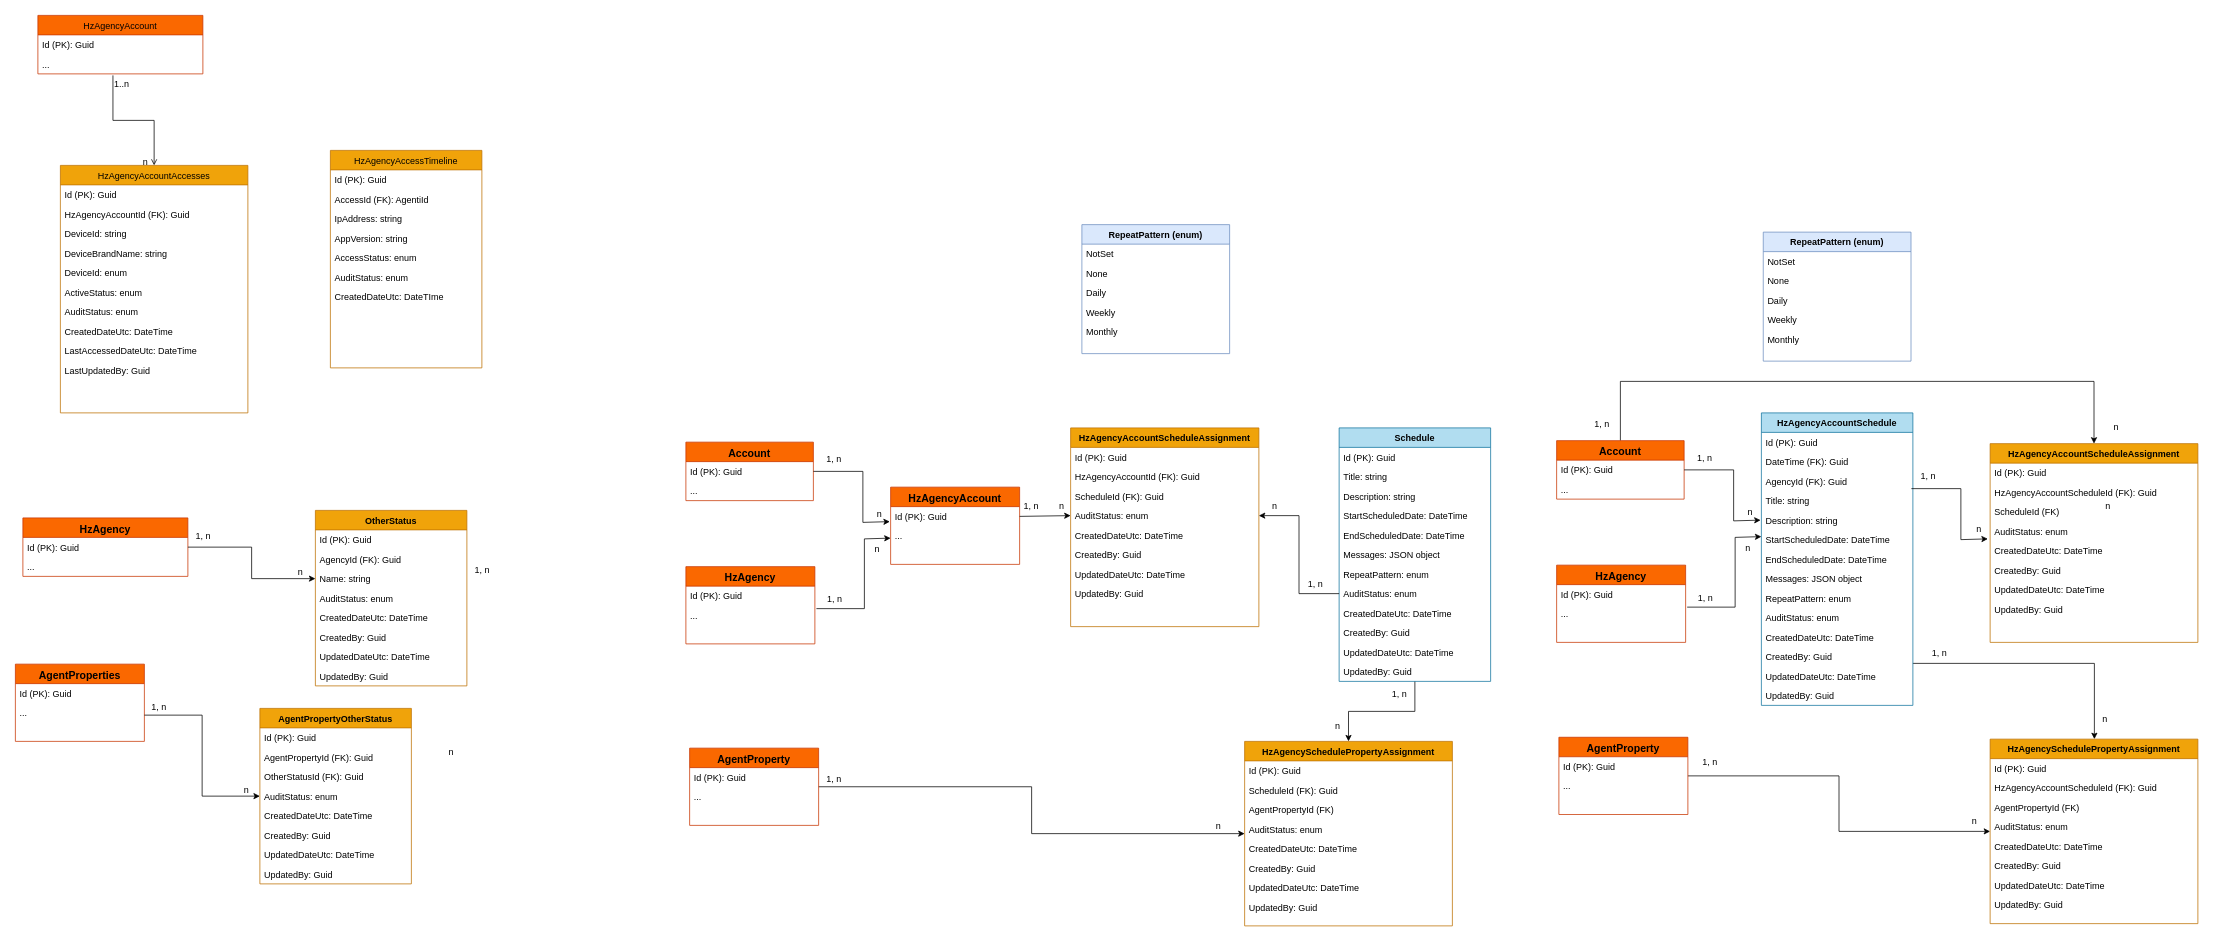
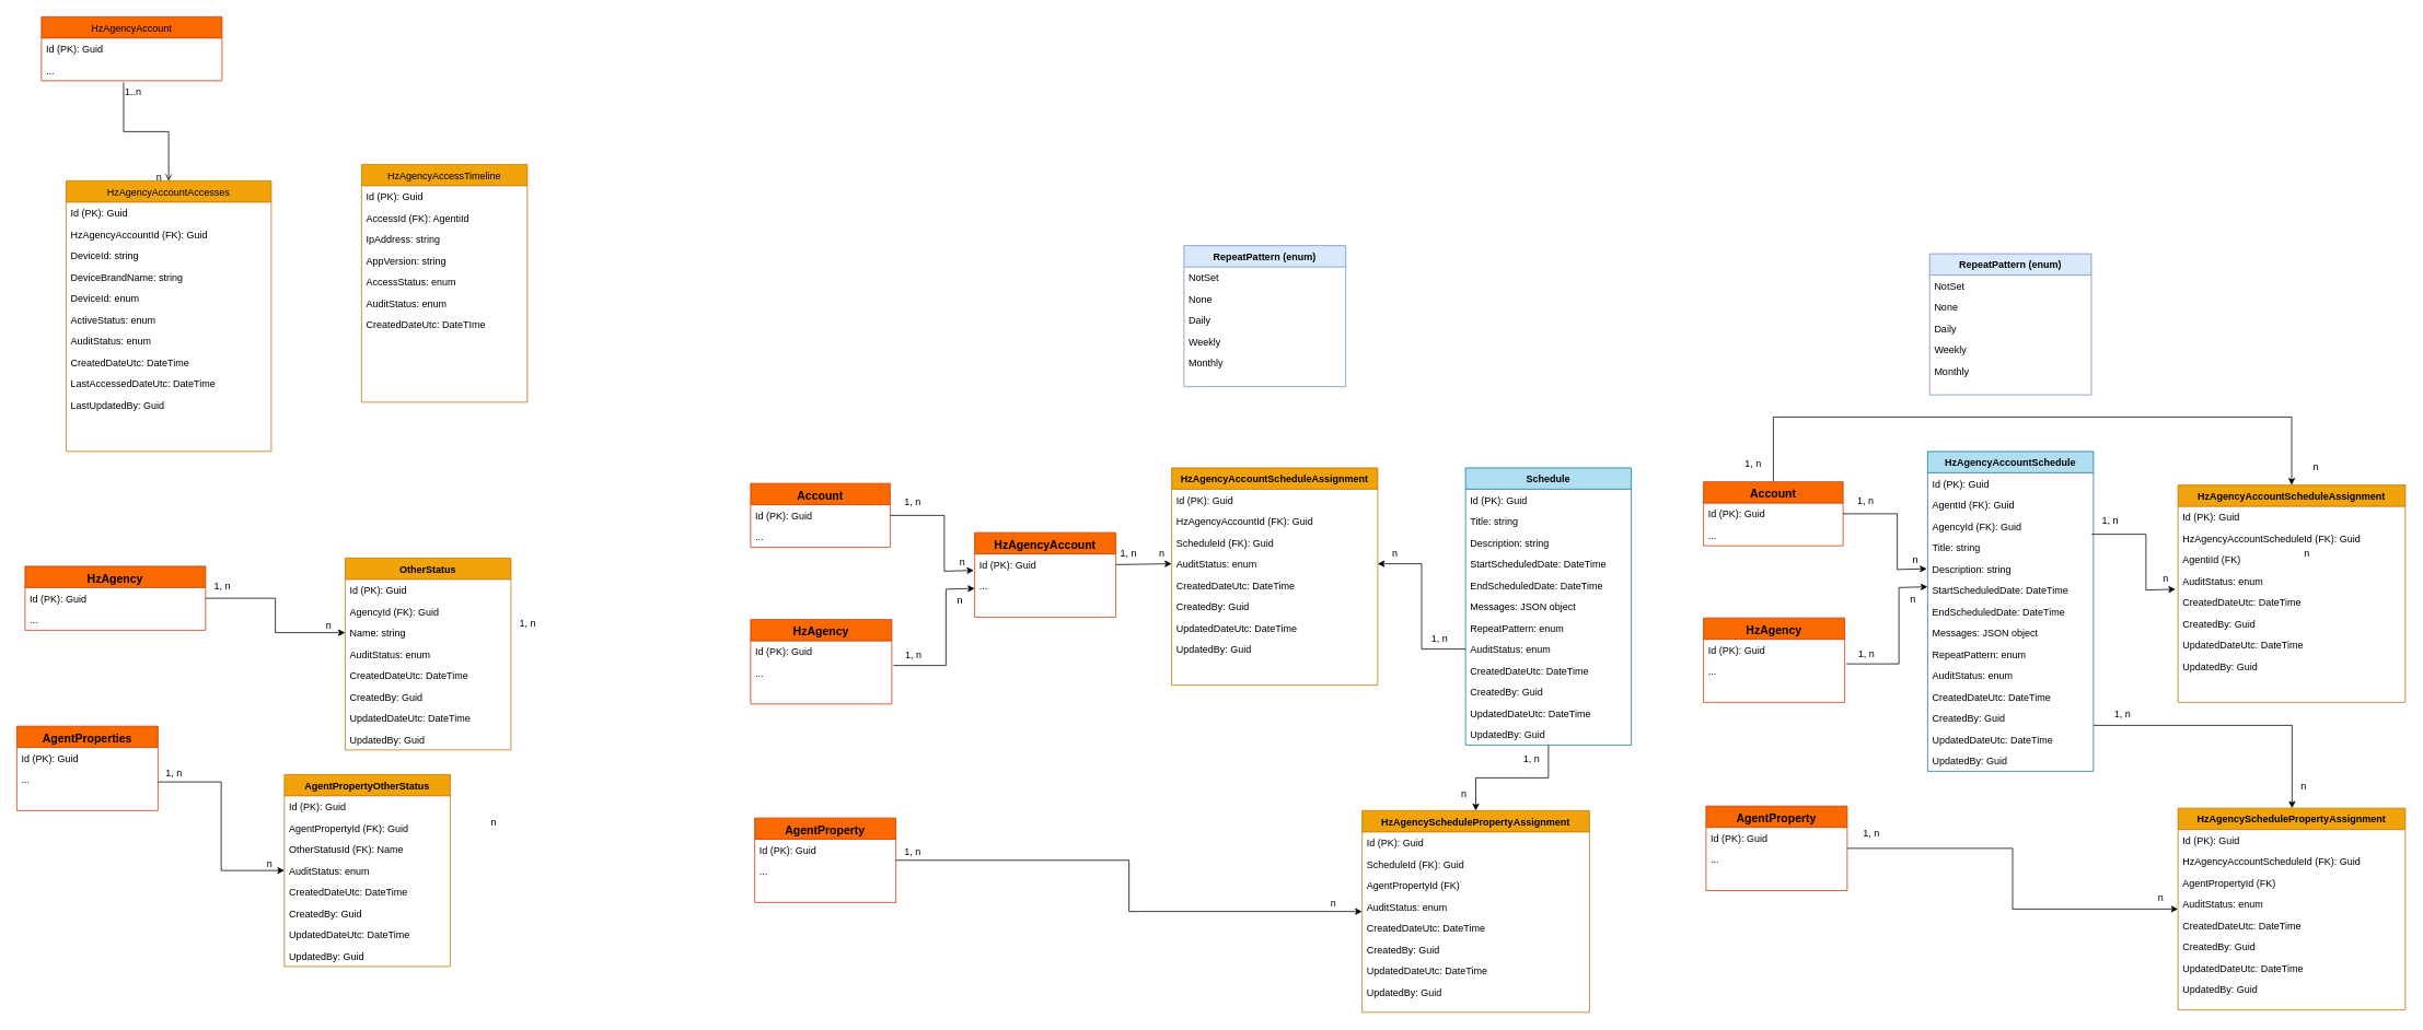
- <mxCell id="125" value="DateTime (FK): Guid" style="text;align=left;verticalAlign=top;spacingLeft=4;spacingRight=4;overflow=hidden;rotatable=0;points=[[0,0.5],[1,0.5]];portConstraint=eastwest;rounded=0;shadow=0;html=0;" vertex="1" parent="123"><mxGeometry y="52" width="202" height="26" as="geometry" /></mxCell>
+ <mxCell id="125" value="AgentId (FK): Guid" style="text;align=left;verticalAlign=top;spacingLeft=4;spacingRight=4;overflow=hidden;rotatable=0;points=[[0,0.5],[1,0.5]];portConstraint=eastwest;rounded=0;shadow=0;html=0;" vertex="1" parent="123"><mxGeometry y="52" width="202" height="26" as="geometry" /></mxCell>
- <mxCell id="141" value="ScheduleId (FK)" style="text;align=left;verticalAlign=top;spacingLeft=4;spacingRight=4;overflow=hidden;rotatable=0;points=[[0,0.5],[1,0.5]];portConstraint=eastwest;" vertex="1" parent="138"><mxGeometry y="78" width="277" height="26" as="geometry" /></mxCell>
+ <mxCell id="141" value="AgentiId (FK)" style="text;align=left;verticalAlign=top;spacingLeft=4;spacingRight=4;overflow=hidden;rotatable=0;points=[[0,0.5],[1,0.5]];portConstraint=eastwest;" vertex="1" parent="138"><mxGeometry y="78" width="277" height="26" as="geometry" /></mxCell>
- <mxCell id="48" value="OtherStatusId (FK): Guid&#10;&#10;" style="text;align=left;verticalAlign=top;spacingLeft=4;spacingRight=4;overflow=hidden;rotatable=0;points=[[0,0.5],[1,0.5]];portConstraint=eastwest;" parent="45" vertex="1"><mxGeometry y="78" width="202" height="26" as="geometry" /></mxCell>
+ <mxCell id="48" value="OtherStatusId (FK): Name&#10;&#10;" style="text;align=left;verticalAlign=top;spacingLeft=4;spacingRight=4;overflow=hidden;rotatable=0;points=[[0,0.5],[1,0.5]];portConstraint=eastwest;" parent="45" vertex="1"><mxGeometry y="78" width="202" height="26" as="geometry" /></mxCell>
